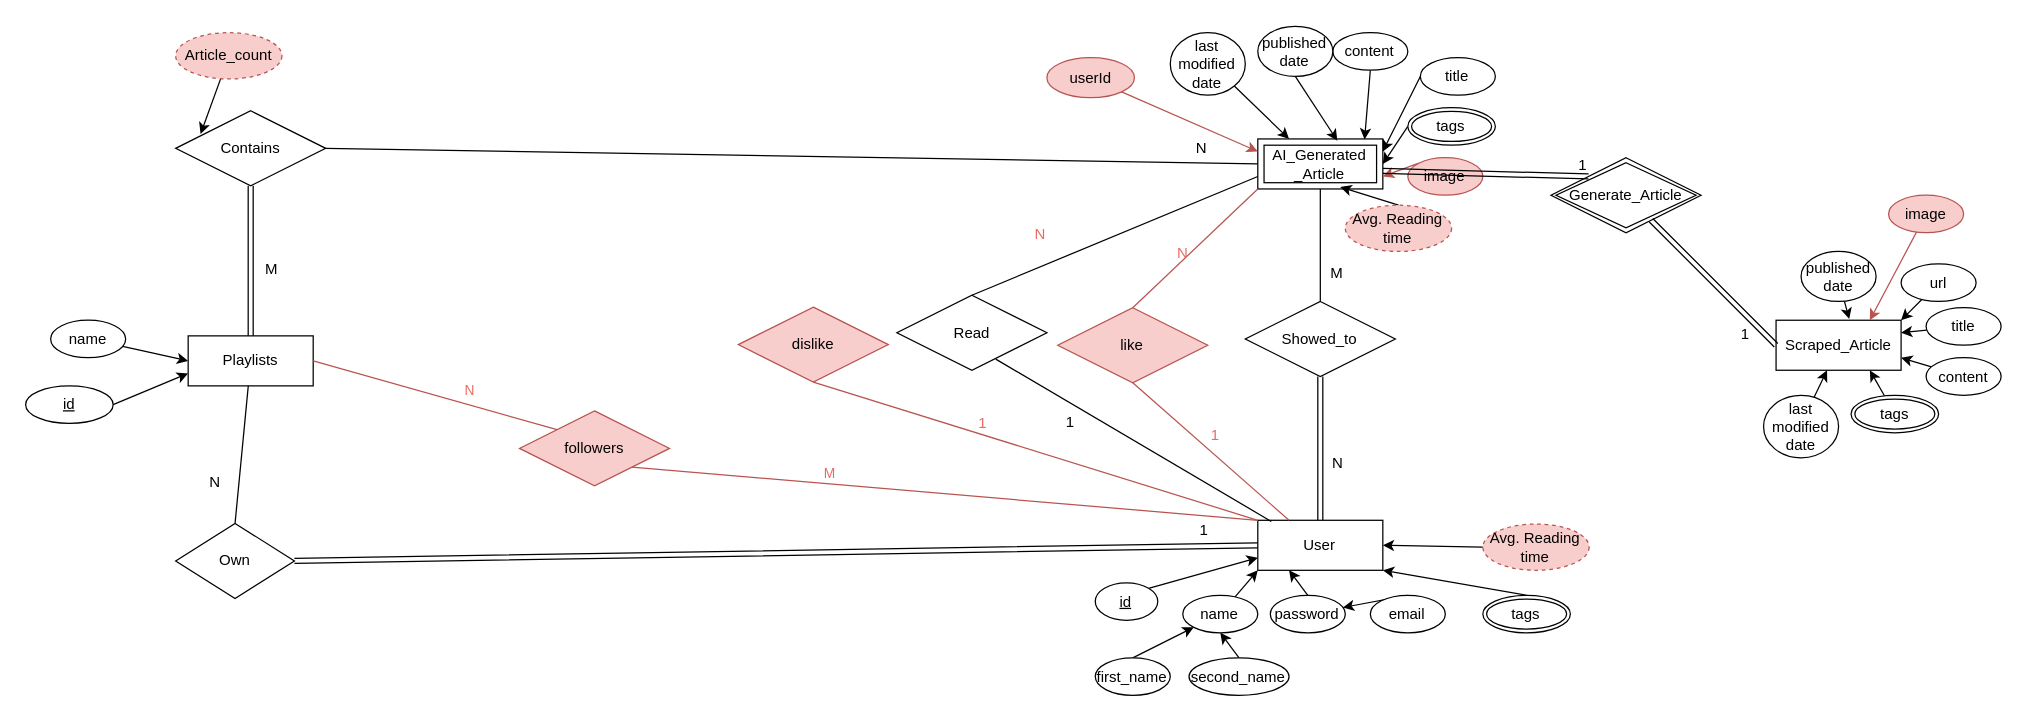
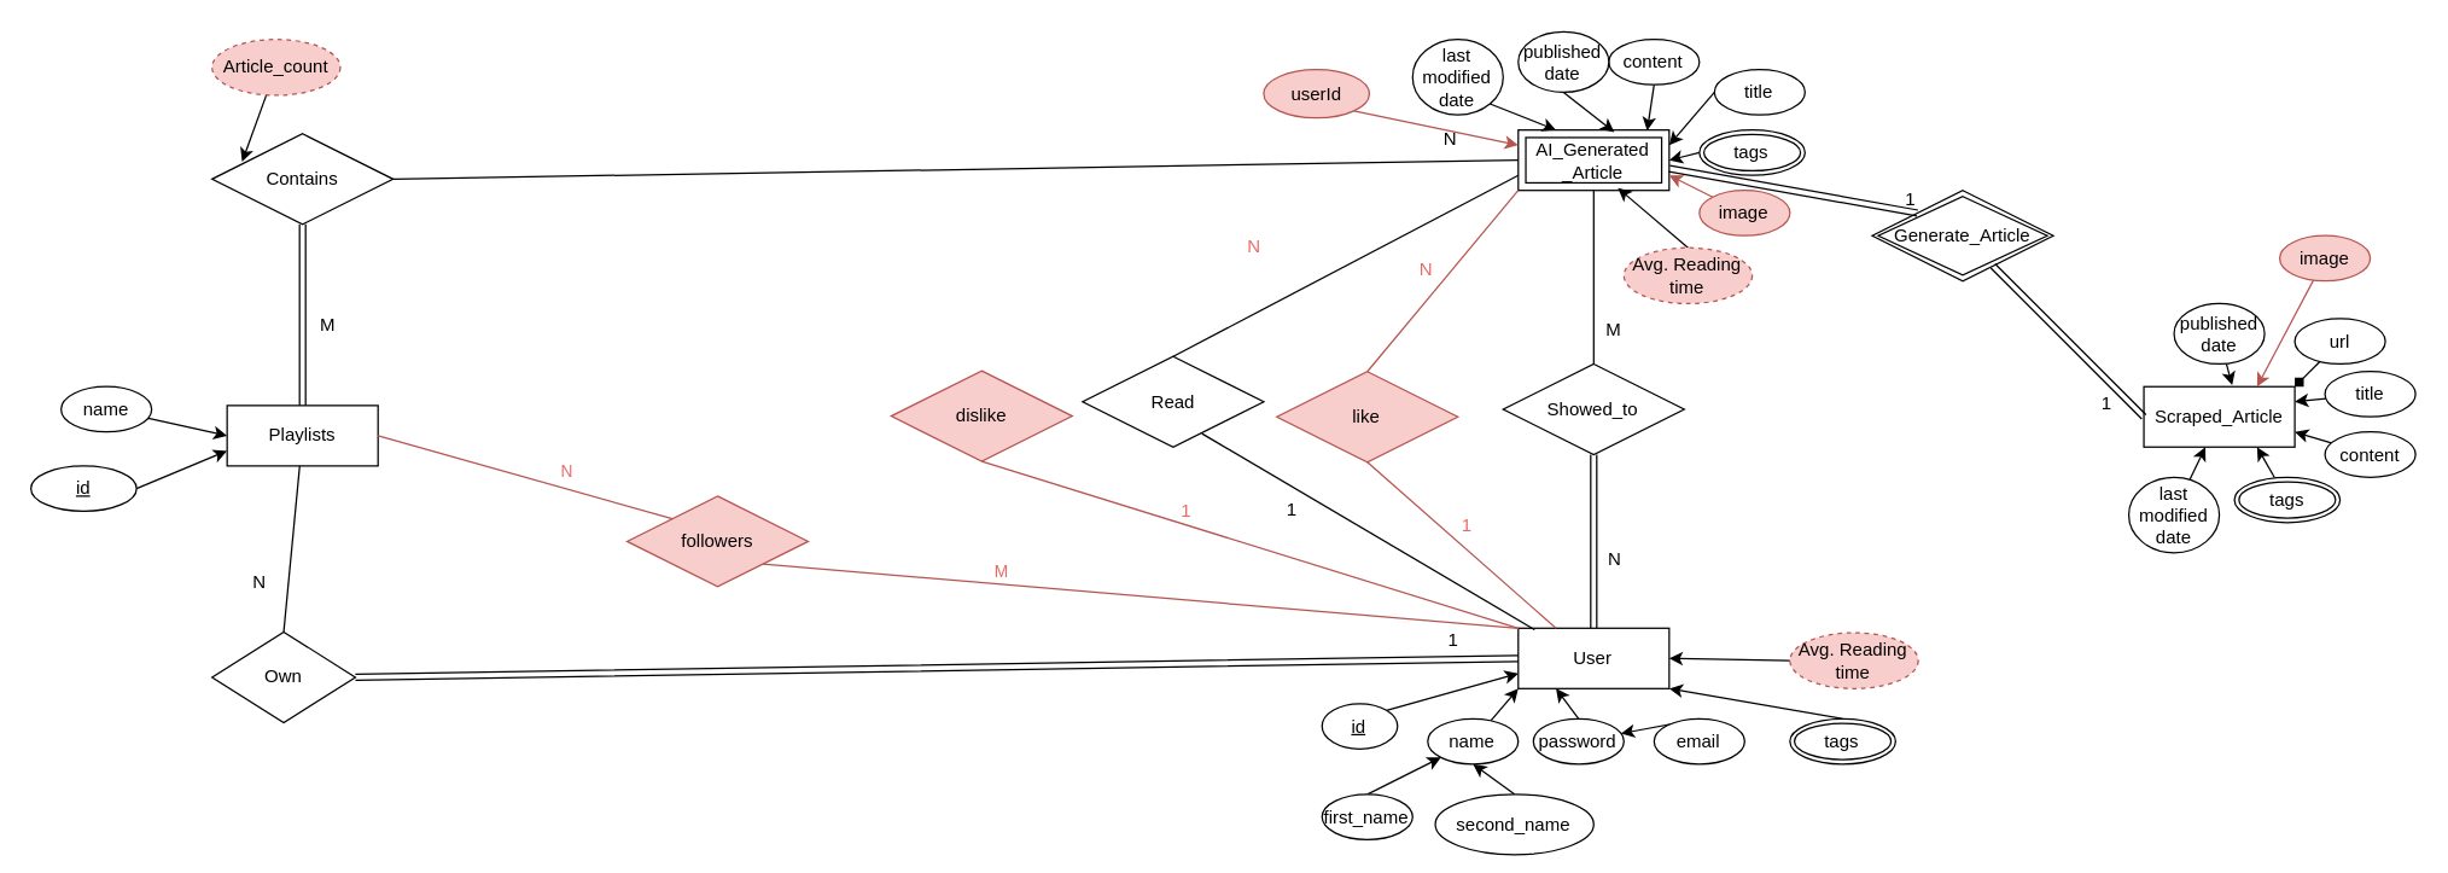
- <mxCell id="3" value="AI_Generated _Article" style="shape=ext;margin=3;double=1;whiteSpace=wrap;html=1;align=center;" vertex="1" parent="1"><mxGeometry x="1005.49" y="110.5" width="100" height="40" as="geometry" /></mxCell>
+ <mxCell id="3" value="AI_Generated _Article" style="shape=ext;margin=3;double=1;whiteSpace=wrap;html=1;align=center;" vertex="1" parent="1"><mxGeometry x="1005.49" y="85.5" width="100" height="40" as="geometry" /></mxCell>
- <mxCell id="24" style="edgeStyle=none;rounded=0;orthogonalLoop=1;jettySize=auto;html=1;entryX=1;entryY=0;entryDx=0;entryDy=0;" edge="1" parent="1" source="25" target="5"><mxGeometry relative="1" as="geometry" /></mxCell>
+ <mxCell id="24" style="edgeStyle=none;rounded=0;orthogonalLoop=1;jettySize=auto;html=1;entryX=1;entryY=0;entryDx=0;entryDy=0;endArrow=diamond;" edge="1" parent="1" source="25" target="5"><mxGeometry relative="1" as="geometry" /></mxCell>
- <mxCell id="47" value="second_name" style="ellipse;whiteSpace=wrap;html=1;align=center;" vertex="1" parent="1"><mxGeometry x="950.49" y="525.5" width="80" height="30" as="geometry" /></mxCell>
+ <mxCell id="47" value="second_name" style="ellipse;whiteSpace=wrap;html=1;align=center;" vertex="1" parent="1"><mxGeometry x="950.49" y="525.5" width="105" height="40" as="geometry" /></mxCell>
